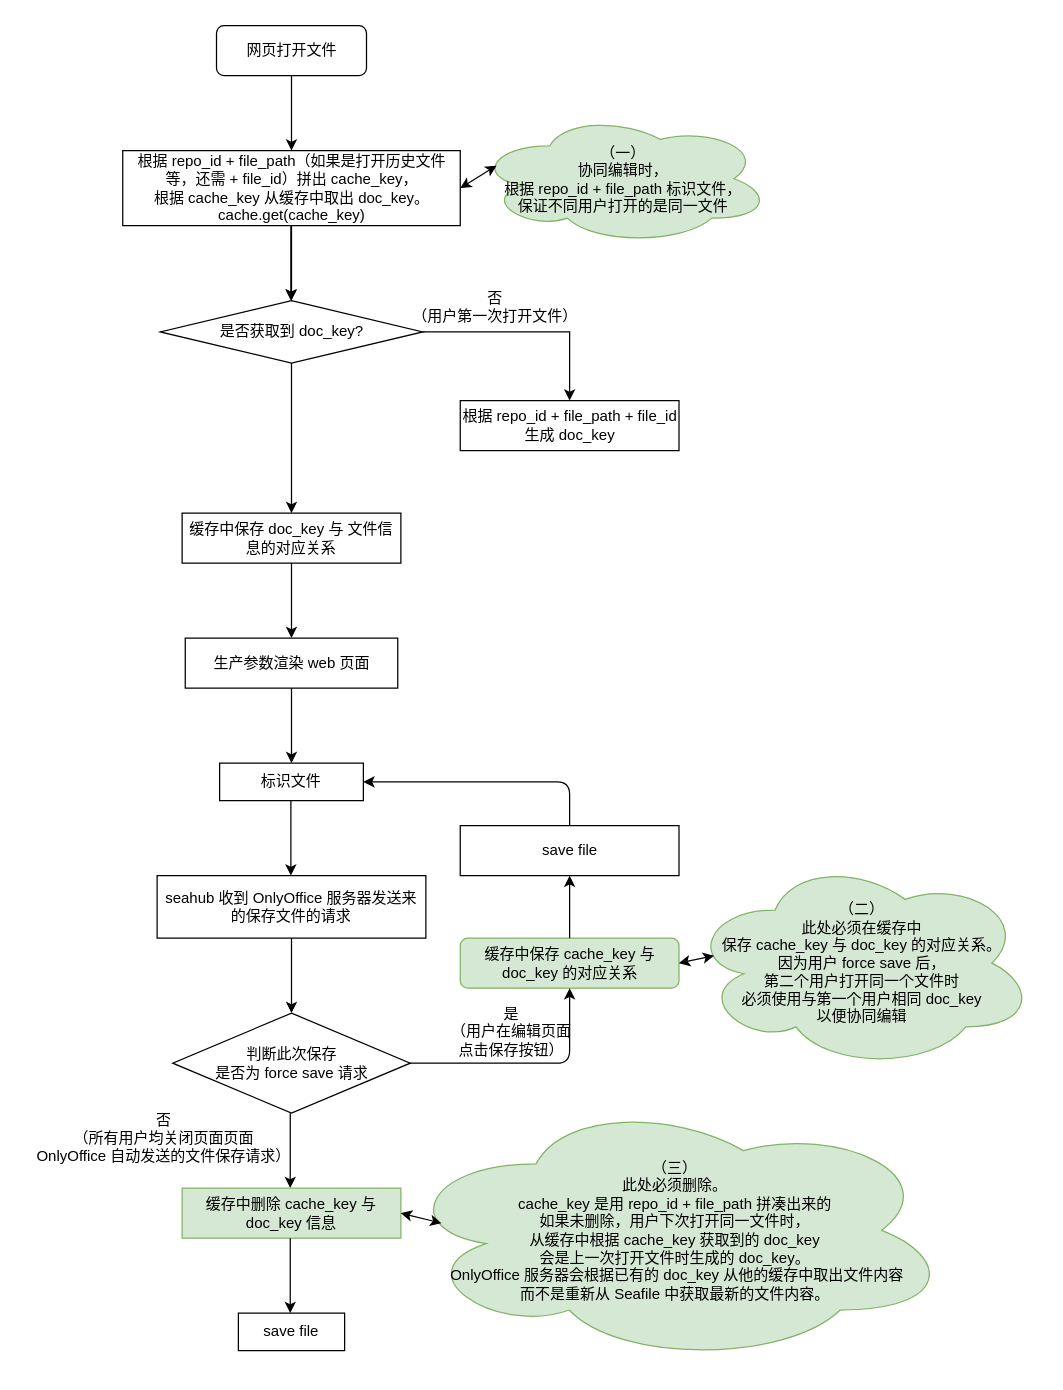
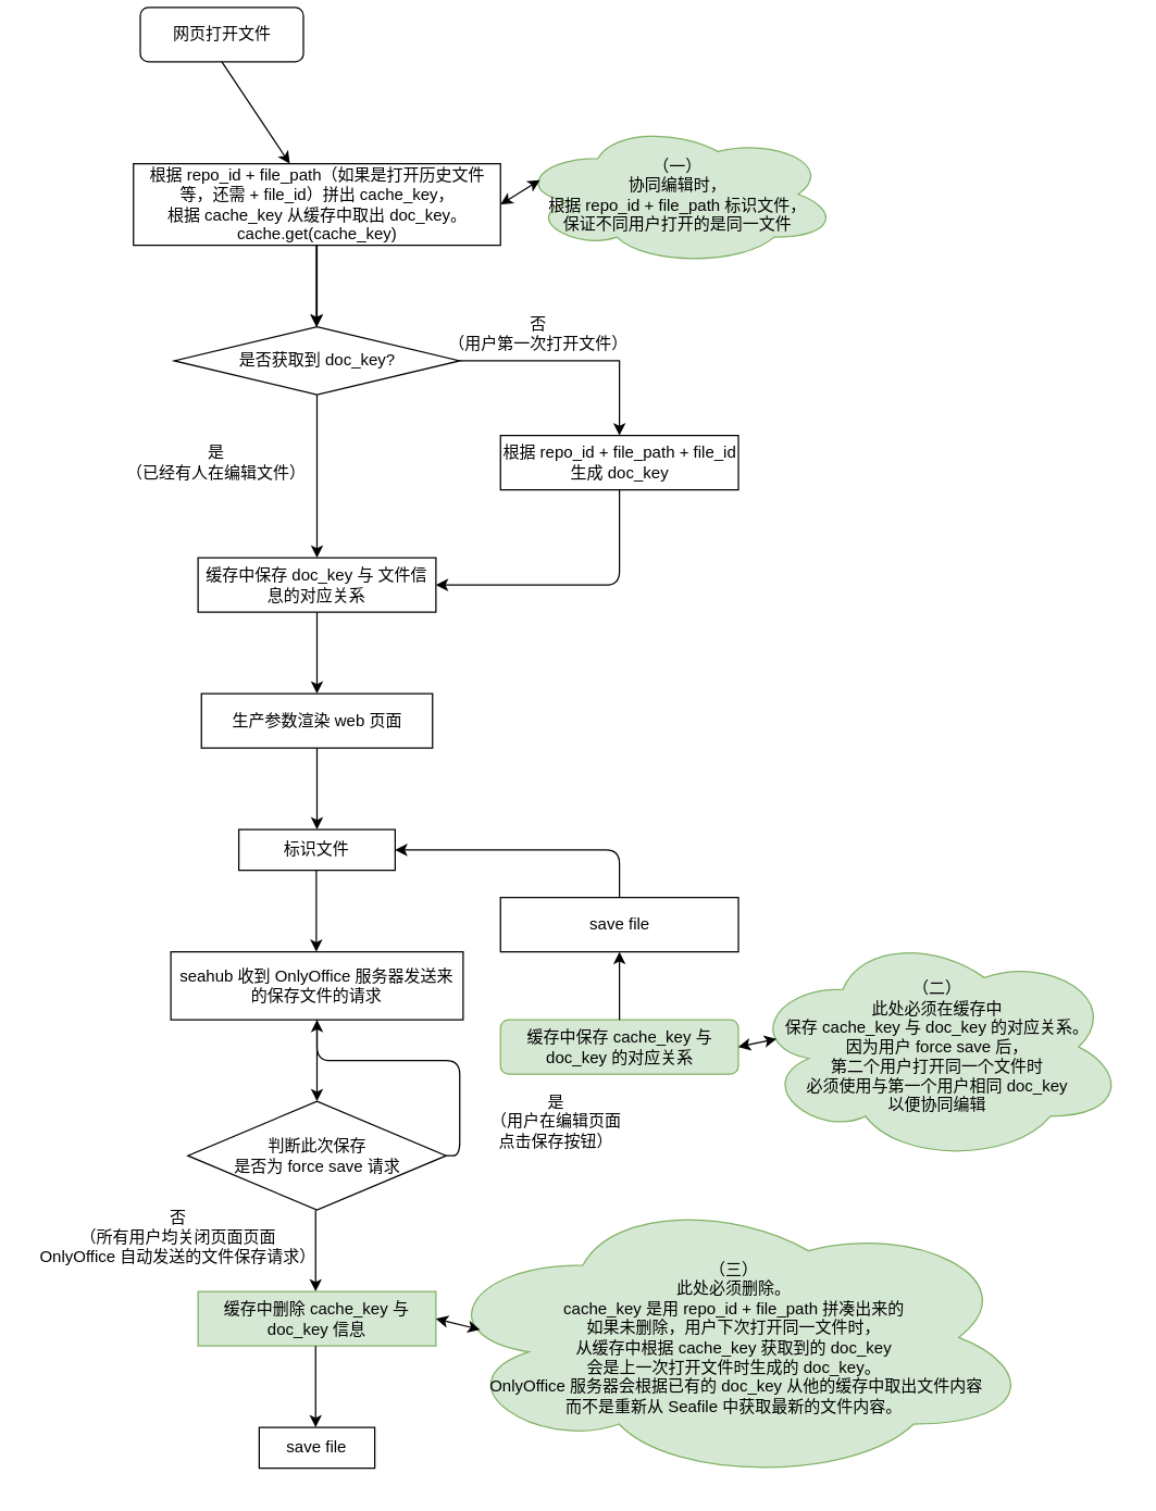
- <mxCell id="4" value="网页打开文件" style="rounded=1;whiteSpace=wrap;html=1;fontSize=12;glass=0;strokeWidth=1;shadow=0;" parent="1" vertex="1"><mxGeometry x="172.5" y="20" width="120" height="40" as="geometry" /></mxCell>
+ <mxCell id="4" value="网页打开文件" style="rounded=1;whiteSpace=wrap;html=1;fontSize=12;glass=0;strokeWidth=1;shadow=0;" parent="1" vertex="1"><mxGeometry x="102.5" y="5" width="120" height="40" as="geometry" /></mxCell>
+ <mxCell id="14" value="是&lt;br&gt;（已经有人在编辑文件）" style="text;html=1;align=center;verticalAlign=middle;resizable=0;points=[];autosize=1;" parent="1" vertex="1"><mxGeometry x="82.5" y="325" width="150" height="30" as="geometry" /></mxCell>
+ <mxCell id="15" value="" style="endArrow=classic;html=1;edgeStyle=orthogonalEdgeStyle;exitX=0.5;exitY=1;exitDx=0;exitDy=0;entryX=1;entryY=0.5;entryDx=0;entryDy=0;" parent="1" source="11" target="10" edge="1"><mxGeometry width="50" height="50" relative="1" as="geometry"><mxPoint x="362.5" y="320" as="sourcePoint" /><mxPoint x="322.5" y="430" as="targetPoint" /><Array as="points"><mxPoint x="455.5" y="430" /></Array></mxGeometry></mxCell>
- <mxCell id="27" value="" style="endArrow=classic;html=1;edgeStyle=orthogonalEdgeStyle;exitX=1;exitY=0.5;exitDx=0;exitDy=0;entryX=0.5;entryY=1;entryDx=0;entryDy=0;" parent="1" source="21" target="26" edge="1"><mxGeometry width="50" height="50" relative="1" as="geometry"><mxPoint x="367.5" y="870" as="sourcePoint" /><mxPoint x="417.5" y="820" as="targetPoint" /></mxGeometry></mxCell>
+ <mxCell id="27" value="" style="endArrow=classic;html=1;edgeStyle=orthogonalEdgeStyle;exitX=1;exitY=0.5;exitDx=0;exitDy=0;" parent="1" source="21" target="19" edge="1"><mxGeometry width="50" height="50" relative="1" as="geometry"><mxPoint x="367.5" y="870" as="sourcePoint" /><mxPoint x="417.5" y="820" as="targetPoint" /></mxGeometry></mxCell>
